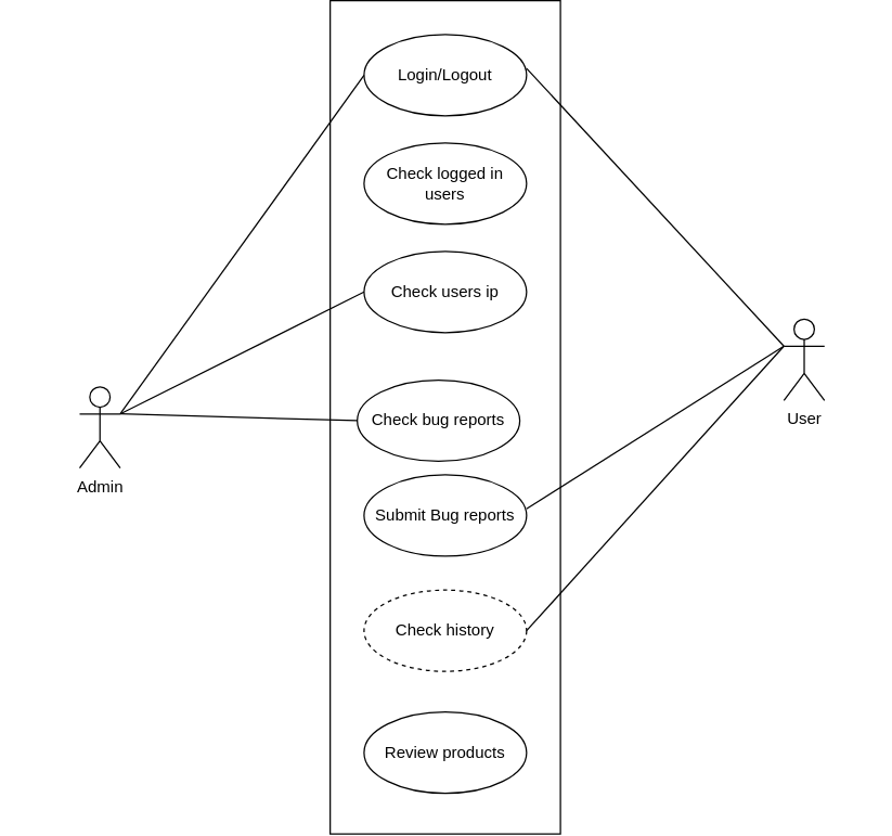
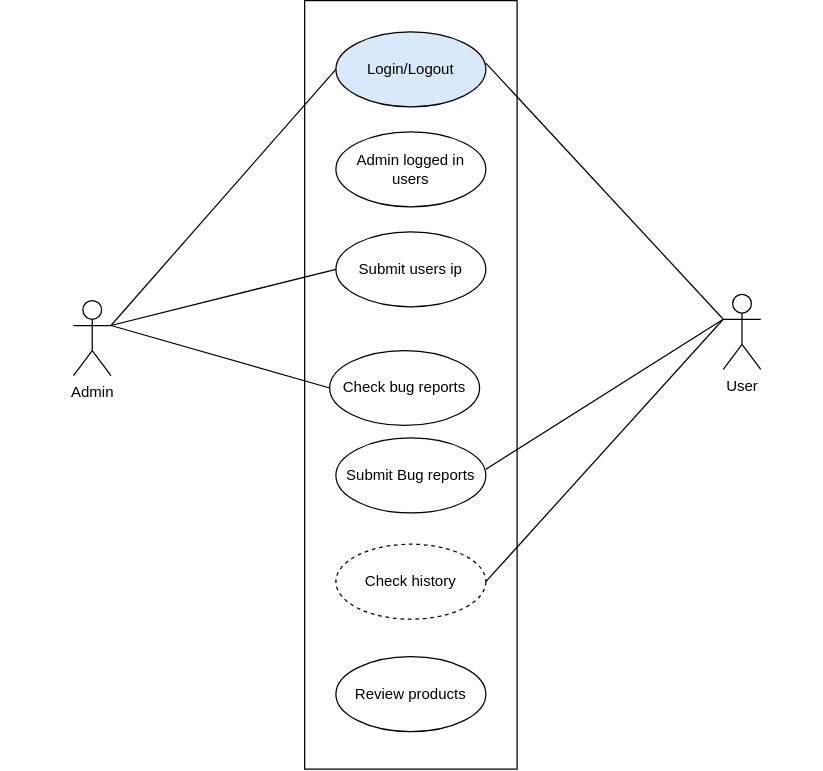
- <mxCell id="5" value="Login/Logout" style="ellipse;whiteSpace=wrap;html=1;" vertex="1" parent="1"><mxGeometry x="268" y="20" width="120" height="60" as="geometry" /></mxCell>
+ <mxCell id="5" value="Login/Logout" style="ellipse;whiteSpace=wrap;html=1;fillColor=#dae8fc;" vertex="1" parent="1"><mxGeometry x="268" y="20" width="120" height="60" as="geometry" /></mxCell>
- <mxCell id="6" value="Check logged in users" style="ellipse;whiteSpace=wrap;html=1;" vertex="1" parent="1"><mxGeometry x="268" y="100" width="120" height="60" as="geometry" /></mxCell>
+ <mxCell id="6" value="Admin logged in users" style="ellipse;whiteSpace=wrap;html=1;" vertex="1" parent="1"><mxGeometry x="268" y="100" width="120" height="60" as="geometry" /></mxCell>
- <mxCell id="7" value="Check users ip" style="ellipse;whiteSpace=wrap;html=1;" vertex="1" parent="1"><mxGeometry x="268" y="180" width="120" height="60" as="geometry" /></mxCell>
+ <mxCell id="7" value="Submit users ip" style="ellipse;whiteSpace=wrap;html=1;" vertex="1" parent="1"><mxGeometry x="268" y="180" width="120" height="60" as="geometry" /></mxCell>
- <mxCell id="3" value="Admin" style="shape=umlActor;verticalLabelPosition=bottom;verticalAlign=top;html=1;outlineConnect=0;" vertex="1" parent="1"><mxGeometry x="58" y="280" width="30" height="60" as="geometry" /></mxCell>
+ <mxCell id="3" value="Admin" style="shape=umlActor;verticalLabelPosition=bottom;verticalAlign=top;html=1;outlineConnect=0;" vertex="1" parent="1"><mxGeometry x="58" y="235" width="30" height="60" as="geometry" /></mxCell>
